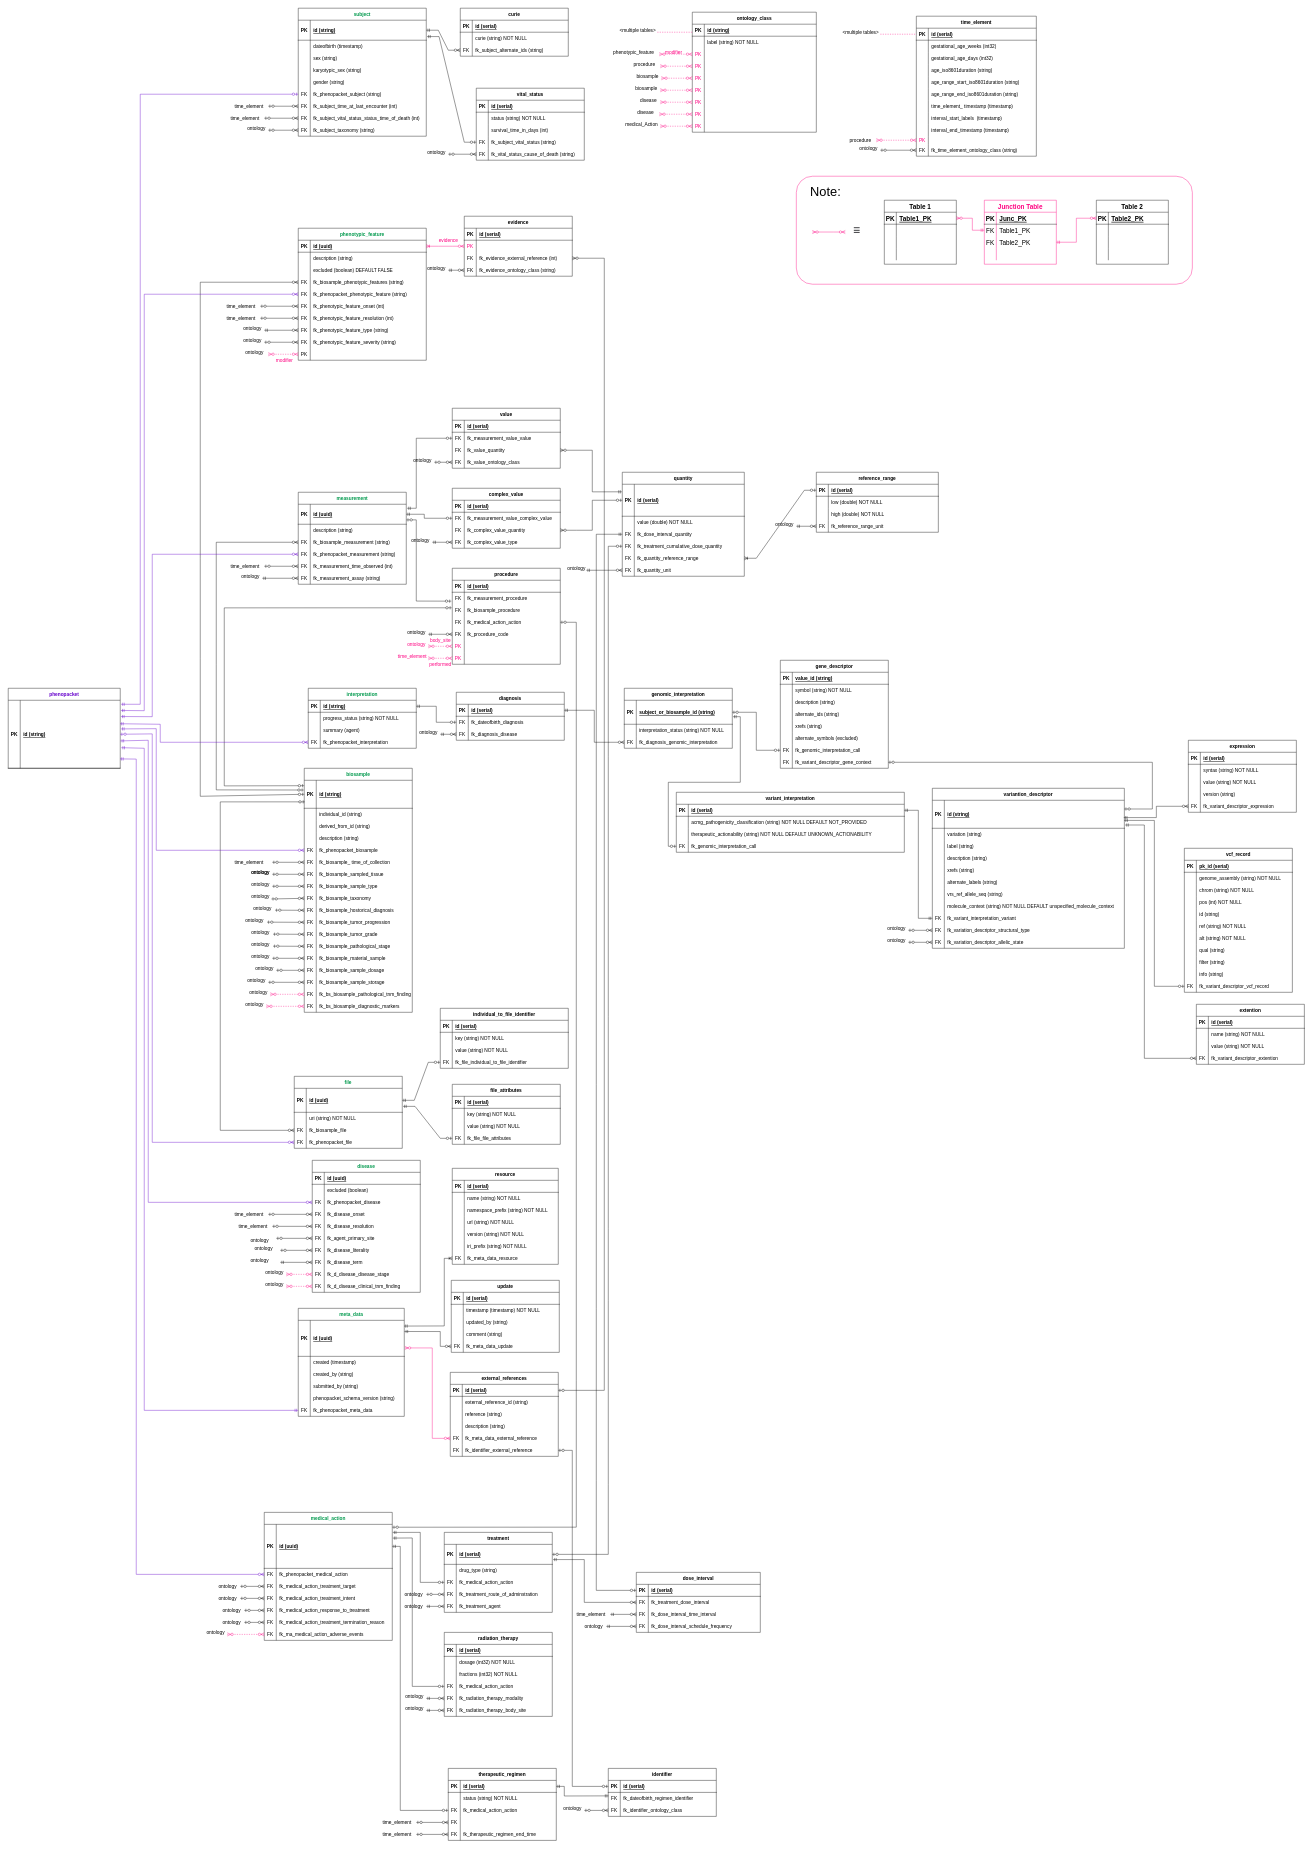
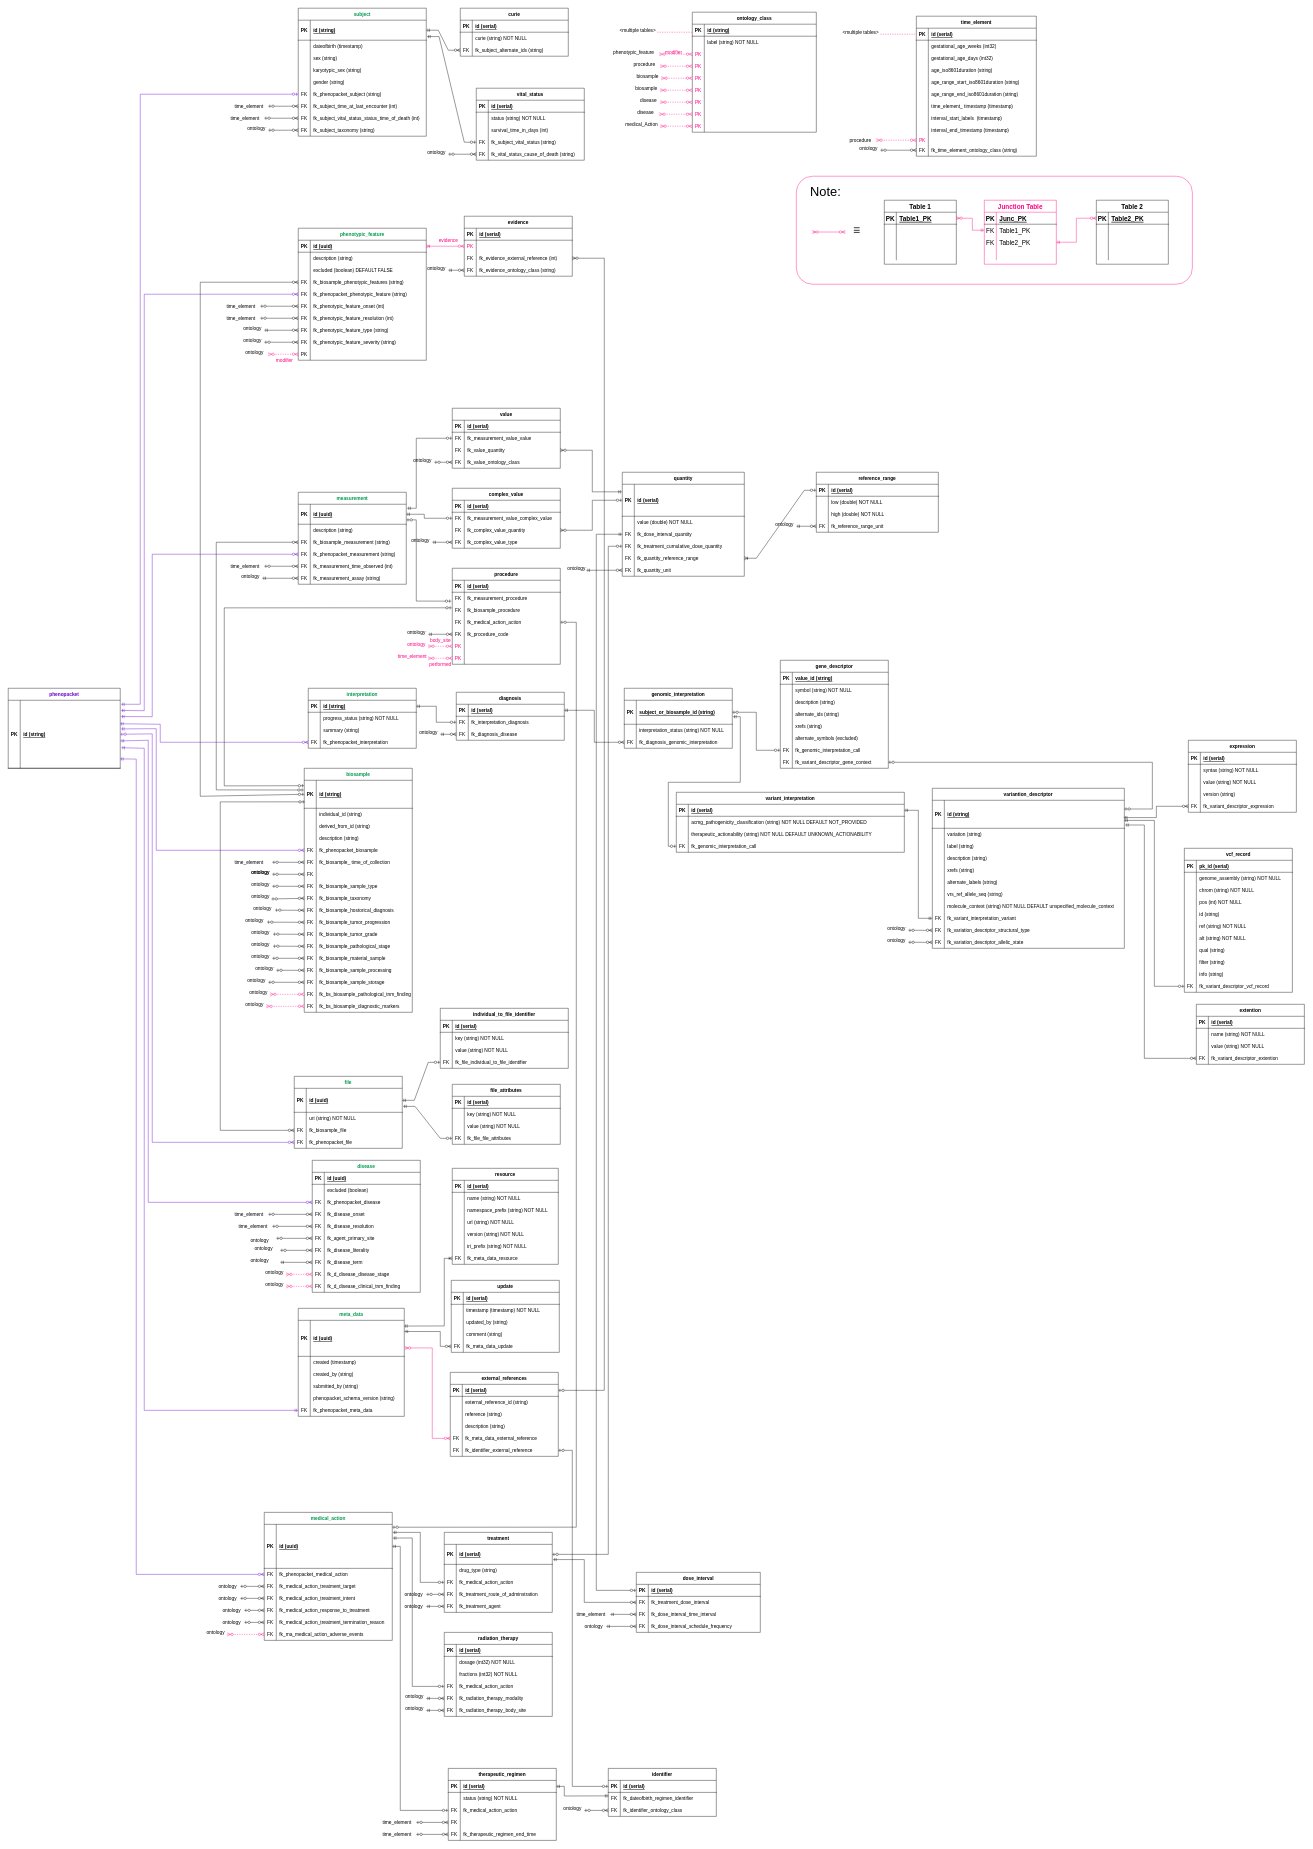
- <mxCell id="227" value="fk_dateofbirth_diagnosis" style="shape=partialRectangle;connectable=0;fillColor=none;top=0;left=0;bottom=0;right=0;align=left;spacingLeft=6;overflow=hidden;" parent="225" vertex="1"><mxGeometry x="30" width="240" height="30" as="geometry"><mxRectangle width="240" height="30" as="alternateBounds" /></mxGeometry></mxCell>
+ <mxCell id="227" value="fk_interpretation_diagnosis" style="shape=partialRectangle;connectable=0;fillColor=none;top=0;left=0;bottom=0;right=0;align=left;spacingLeft=6;overflow=hidden;" parent="225" vertex="1"><mxGeometry x="30" width="240" height="30" as="geometry"><mxRectangle width="240" height="30" as="alternateBounds" /></mxGeometry></mxCell>
- <mxCell id="217" value="summary (agent)" style="shape=partialRectangle;connectable=0;fillColor=none;top=0;left=0;bottom=0;right=0;align=left;spacingLeft=6;overflow=hidden;" parent="215" vertex="1"><mxGeometry x="30" width="240" height="30" as="geometry"><mxRectangle width="240" height="30" as="alternateBounds" /></mxGeometry></mxCell>
+ <mxCell id="217" value="summary (string)" style="shape=partialRectangle;connectable=0;fillColor=none;top=0;left=0;bottom=0;right=0;align=left;spacingLeft=6;overflow=hidden;" parent="215" vertex="1"><mxGeometry x="30" width="240" height="30" as="geometry"><mxRectangle width="240" height="30" as="alternateBounds" /></mxGeometry></mxCell>
- <mxCell id="277" value="fk_biosample_sampled_tissue" style="shape=partialRectangle;connectable=0;fillColor=none;top=0;left=0;bottom=0;right=0;align=left;spacingLeft=6;overflow=hidden;" parent="275" vertex="1"><mxGeometry x="30" width="240" height="30" as="geometry"><mxRectangle width="240" height="30" as="alternateBounds" /></mxGeometry></mxCell>
- <mxCell id="301" value="fk_biosample_sample_dosage" style="shape=partialRectangle;connectable=0;fillColor=none;top=0;left=0;bottom=0;right=0;align=left;spacingLeft=6;overflow=hidden;" parent="299" vertex="1"><mxGeometry x="30" width="240" height="30" as="geometry"><mxRectangle width="240" height="30" as="alternateBounds" /></mxGeometry></mxCell>
+ <mxCell id="301" value="fk_biosample_sample_processing" style="shape=partialRectangle;connectable=0;fillColor=none;top=0;left=0;bottom=0;right=0;align=left;spacingLeft=6;overflow=hidden;" parent="299" vertex="1"><mxGeometry x="30" width="240" height="30" as="geometry"><mxRectangle width="240" height="30" as="alternateBounds" /></mxGeometry></mxCell>
